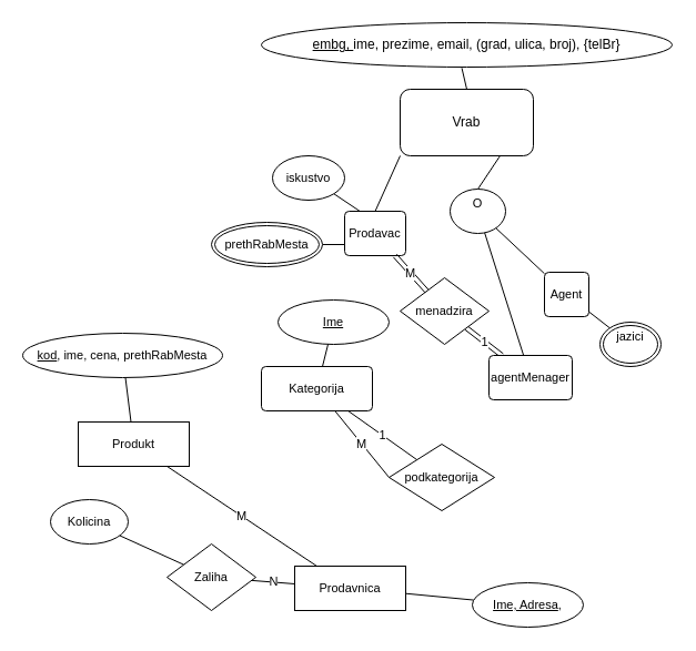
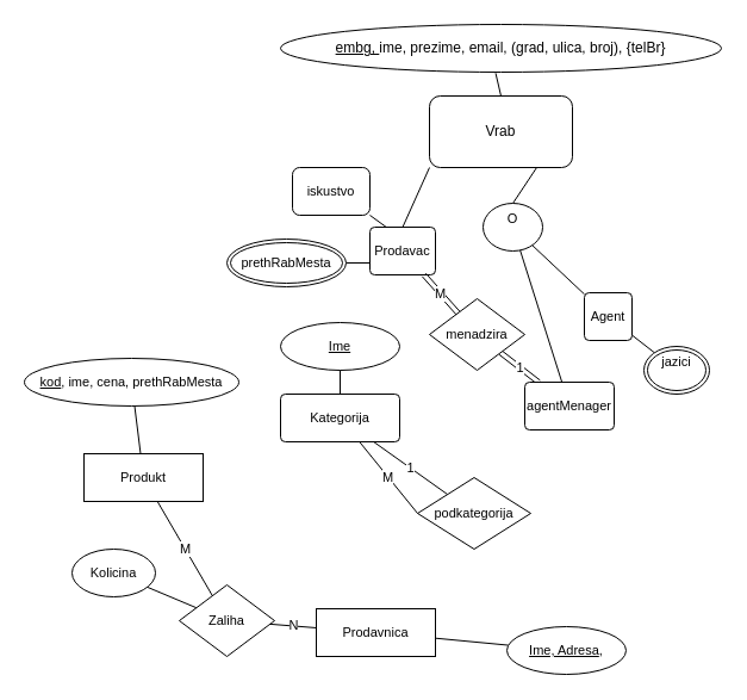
- <mxCell id="17" value="iskustvo" style="ellipse;whiteSpace=wrap;html=1;align=center;fontFamily=Helvetica;fontSize=11;fontColor=default;" vertex="1" parent="1"><mxGeometry x="245" y="140" width="65" height="40" as="geometry" /></mxCell>
+ <mxCell id="17" value="iskustvo" style="whiteSpace=wrap;html=1;align=center;fontFamily=Helvetica;fontSize=11;fontColor=default;rounded=1;" vertex="1" parent="1"><mxGeometry x="245" y="140" width="65" height="40" as="geometry" /></mxCell>
- <mxCell id="35" value="&lt;u&gt;Ime&lt;/u&gt;" style="ellipse;whiteSpace=wrap;html=1;align=center;fontFamily=Helvetica;fontSize=11;fontColor=default;" vertex="1" parent="1"><mxGeometry x="250" y="270" width="100" height="40" as="geometry" /></mxCell>
+ <mxCell id="35" value="&lt;u&gt;Ime&lt;/u&gt;" style="ellipse;whiteSpace=wrap;html=1;align=center;fontFamily=Helvetica;fontSize=11;fontColor=default;" vertex="1" parent="1"><mxGeometry x="235" y="270" width="100" height="40" as="geometry" /></mxCell>
- <mxCell id="23" value="M" style="edgeStyle=none;rounded=0;orthogonalLoop=1;jettySize=auto;html=1;labelBackgroundColor=default;strokeColor=default;align=center;verticalAlign=middle;fontFamily=Helvetica;fontSize=11;fontColor=default;endArrow=none;endFill=0;" edge="1" parent="1" source="24" target="27"><mxGeometry relative="1" as="geometry" /></mxCell>
+ <mxCell id="23" value="M" style="edgeStyle=none;rounded=0;orthogonalLoop=1;jettySize=auto;html=1;labelBackgroundColor=default;strokeColor=default;align=center;verticalAlign=middle;fontFamily=Helvetica;fontSize=11;fontColor=default;endArrow=none;endFill=0;" edge="1" parent="1" source="24" target="31"><mxGeometry relative="1" as="geometry" /></mxCell>
- <mxCell id="32" value="Kolicina" style="ellipse;whiteSpace=wrap;html=1;align=center;fontFamily=Helvetica;fontSize=11;fontColor=default;" vertex="1" parent="1"><mxGeometry x="45" y="450" width="70" height="40" as="geometry" /></mxCell>
+ <mxCell id="32" value="Kolicina" style="ellipse;whiteSpace=wrap;html=1;align=center;fontFamily=Helvetica;fontSize=11;fontColor=default;" vertex="1" parent="1"><mxGeometry y="460" width="70" height="40" as="geometry" x="60" /></mxCell>
